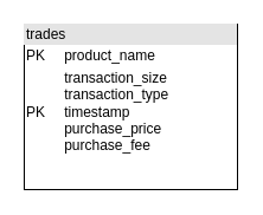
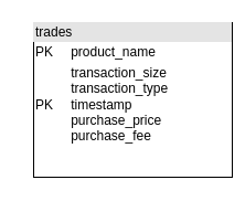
- <mxCell id="2" value="&lt;div style=&quot;box-sizing: border-box ; width: 100% ; background: #e4e4e4 ; padding: 2px&quot;&gt;trades&lt;/div&gt;&lt;table style=&quot;width: 100% ; font-size: 1em&quot; cellspacing=&quot;0&quot; cellpadding=&quot;2&quot;&gt;&lt;tbody&gt;&lt;tr&gt;&lt;td&gt;PK&lt;/td&gt;&lt;td&gt;product_name&lt;/td&gt;&lt;/tr&gt;&lt;tr&gt;&lt;td&gt;PK&lt;br&gt;&lt;/td&gt;&lt;td&gt;transaction_size&lt;br&gt;transaction_type&lt;br&gt;timestamp&lt;br&gt;purchase_price&lt;br&gt;purchase_fee&lt;br&gt;&lt;/td&gt;&lt;/tr&gt;&lt;tr&gt;&lt;td&gt;&lt;br&gt;&lt;/td&gt;&lt;td&gt;&lt;br&gt;&lt;br&gt;&lt;/td&gt;&lt;/tr&gt;&lt;/tbody&gt;&lt;/table&gt;" style="verticalAlign=top;align=left;overflow=fill;html=1;" parent="1" vertex="1"><mxGeometry x="20" y="20" width="180" height="140" as="geometry" /></mxCell>
+ <mxCell id="2" value="&lt;div style=&quot;box-sizing: border-box ; width: 100% ; background: #e4e4e4 ; padding: 2px&quot;&gt;trades&lt;/div&gt;&lt;table style=&quot;width: 100% ; font-size: 1em&quot; cellspacing=&quot;0&quot; cellpadding=&quot;2&quot;&gt;&lt;tbody&gt;&lt;tr&gt;&lt;td&gt;PK&lt;/td&gt;&lt;td&gt;product_name&lt;/td&gt;&lt;/tr&gt;&lt;tr&gt;&lt;td&gt;PK&lt;br&gt;&lt;/td&gt;&lt;td&gt;transaction_size&lt;br&gt;transaction_type&lt;br&gt;timestamp&lt;br&gt;purchase_price&lt;br&gt;purchase_fee&lt;br&gt;&lt;/td&gt;&lt;/tr&gt;&lt;tr&gt;&lt;td&gt;&lt;br&gt;&lt;/td&gt;&lt;td&gt;&lt;br&gt;&lt;br&gt;&lt;/td&gt;&lt;/tr&gt;&lt;/tbody&gt;&lt;/table&gt;" style="verticalAlign=top;align=left;overflow=fill;html=1;" parent="1" vertex="1"><mxGeometry x="30" y="20" width="180" height="140" as="geometry" /></mxCell>
